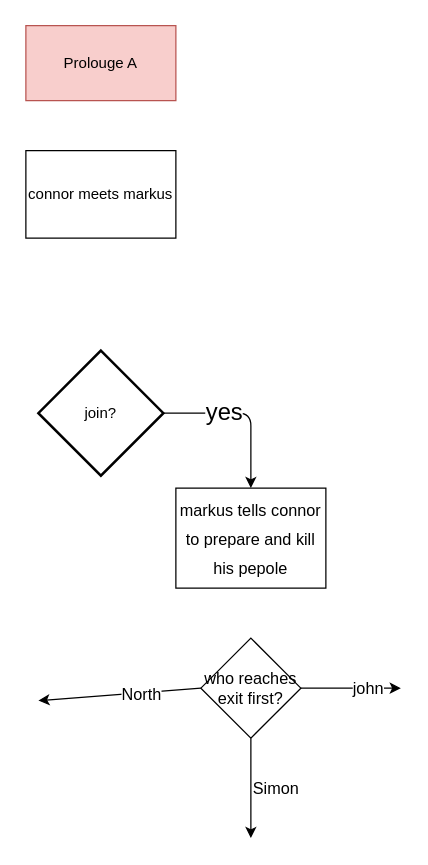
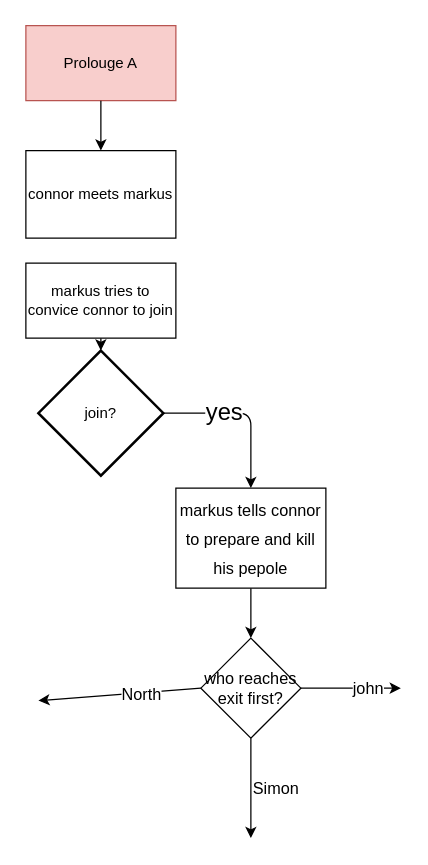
+ <mxCell id="6" value="" style="endArrow=classic;html=1;entryX=0.5;entryY=0;entryDx=0;entryDy=0;exitX=0.5;exitY=1;exitDx=0;exitDy=0;" parent="1" source="5" target="2" edge="1"><mxGeometry width="50" height="50" relative="1" as="geometry"><mxPoint x="60" y="220" as="sourcePoint" /><mxPoint x="110" y="170" as="targetPoint" /></mxGeometry></mxCell>
+ <mxCell id="4" value="markus tries to convice connor to join " style="rounded=0;whiteSpace=wrap;html=1;" parent="1" vertex="1"><mxGeometry x="20" y="210" width="120" height="60" as="geometry" /></mxCell>
+ <mxCell id="3" style="edgeStyle=orthogonalEdgeStyle;rounded=0;orthogonalLoop=1;jettySize=auto;html=1;exitX=0.5;exitY=1;exitDx=0;exitDy=0;entryX=0.5;entryY=0;entryDx=0;entryDy=0;entryPerimeter=0;fontSize=19;align=left;" parent="1" source="4" target="7" edge="1"><mxGeometry relative="1" as="geometry" /></mxCell>
+ <mxCell id="8" style="edgeStyle=orthogonalEdgeStyle;rounded=0;orthogonalLoop=1;jettySize=auto;html=1;exitX=0.5;exitY=1;exitDx=0;exitDy=0;fontSize=19;align=left;" parent="1" source="9" target="11" edge="1"><mxGeometry relative="1" as="geometry" /></mxCell>
